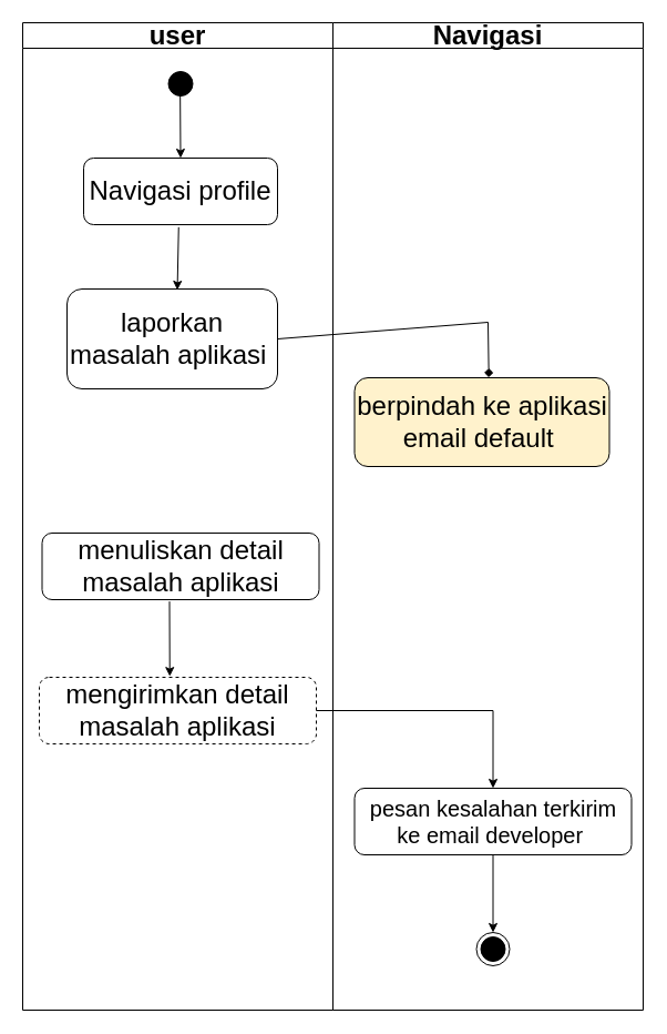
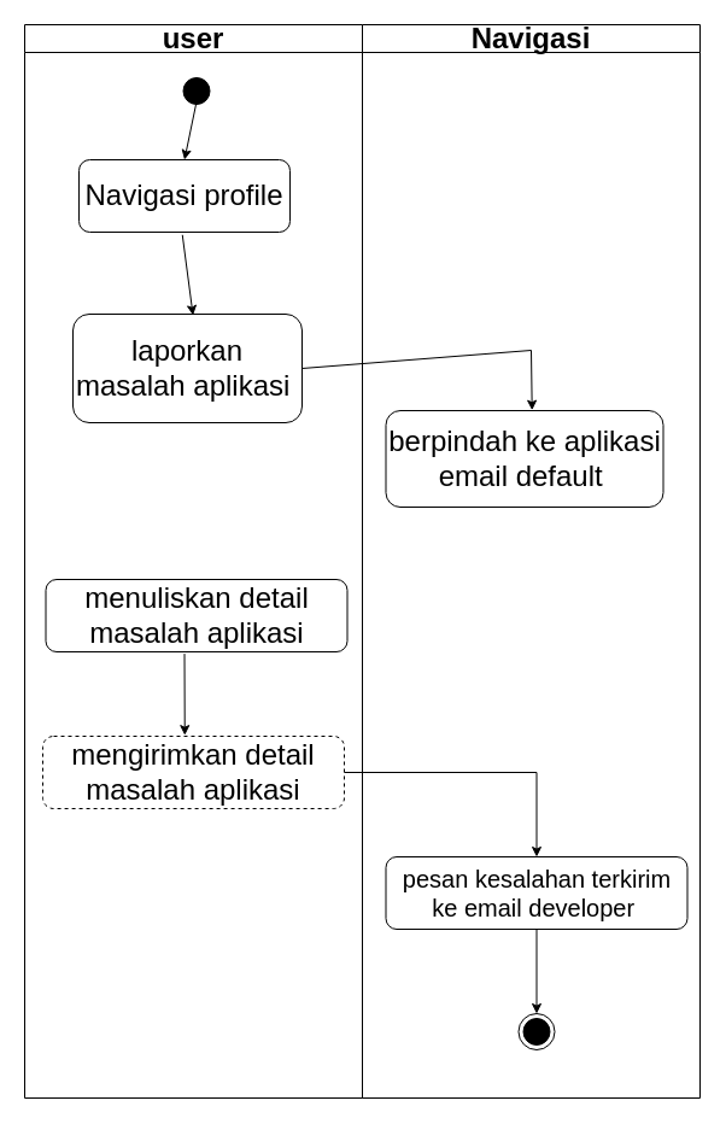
- <mxCell id="4" value="&lt;font style=&quot;font-size: 24px&quot;&gt;Navigasi profile&lt;/font&gt;" style="rounded=1;whiteSpace=wrap;html=1;" parent="2" vertex="1"><mxGeometry x="55" y="122" width="175" height="60" as="geometry" /></mxCell>
+ <mxCell id="4" value="&lt;font style=&quot;font-size: 24px&quot;&gt;Navigasi profile&lt;/font&gt;" style="rounded=1;whiteSpace=wrap;html=1;" parent="2" vertex="1"><mxGeometry x="45" y="112" width="175" height="60" as="geometry" /></mxCell>
- <mxCell id="16" value="" style="endArrow=diamond;html=1;rounded=0;fontSize=24;exitX=1;exitY=0.5;exitDx=0;exitDy=0;entryX=0.527;entryY=-0.004;entryDx=0;entryDy=0;entryPerimeter=0;" parent="1" source="6" target="12" edge="1"><mxGeometry width="50" height="50" relative="1" as="geometry"><mxPoint x="260" y="320" as="sourcePoint" /><mxPoint x="420" y="290" as="targetPoint" /><Array as="points"><mxPoint x="440" y="290" /></Array></mxGeometry></mxCell>
+ <mxCell id="16" value="" style="endArrow=classic;html=1;rounded=0;fontSize=24;exitX=1;exitY=0.5;exitDx=0;exitDy=0;entryX=0.527;entryY=-0.004;entryDx=0;entryDy=0;entryPerimeter=0;" parent="1" source="6" target="12" edge="1"><mxGeometry width="50" height="50" relative="1" as="geometry"><mxPoint x="260" y="320" as="sourcePoint" /><mxPoint x="420" y="290" as="targetPoint" /><Array as="points"><mxPoint x="440" y="290" /></Array></mxGeometry></mxCell>
- <mxCell id="12" value="&lt;span style=&quot;font-size: 24px&quot;&gt;berpindah ke aplikasi email default&amp;nbsp;&lt;/span&gt;" style="rounded=1;whiteSpace=wrap;html=1;fillColor=#fff2cc;" parent="11" vertex="1"><mxGeometry x="19.5" y="320" width="230" height="80" as="geometry" /></mxCell>
+ <mxCell id="12" value="&lt;span style=&quot;font-size: 24px&quot;&gt;berpindah ke aplikasi email default&amp;nbsp;&lt;/span&gt;" style="rounded=1;whiteSpace=wrap;html=1;" parent="11" vertex="1"><mxGeometry x="19.5" y="320" width="230" height="80" as="geometry" /></mxCell>
